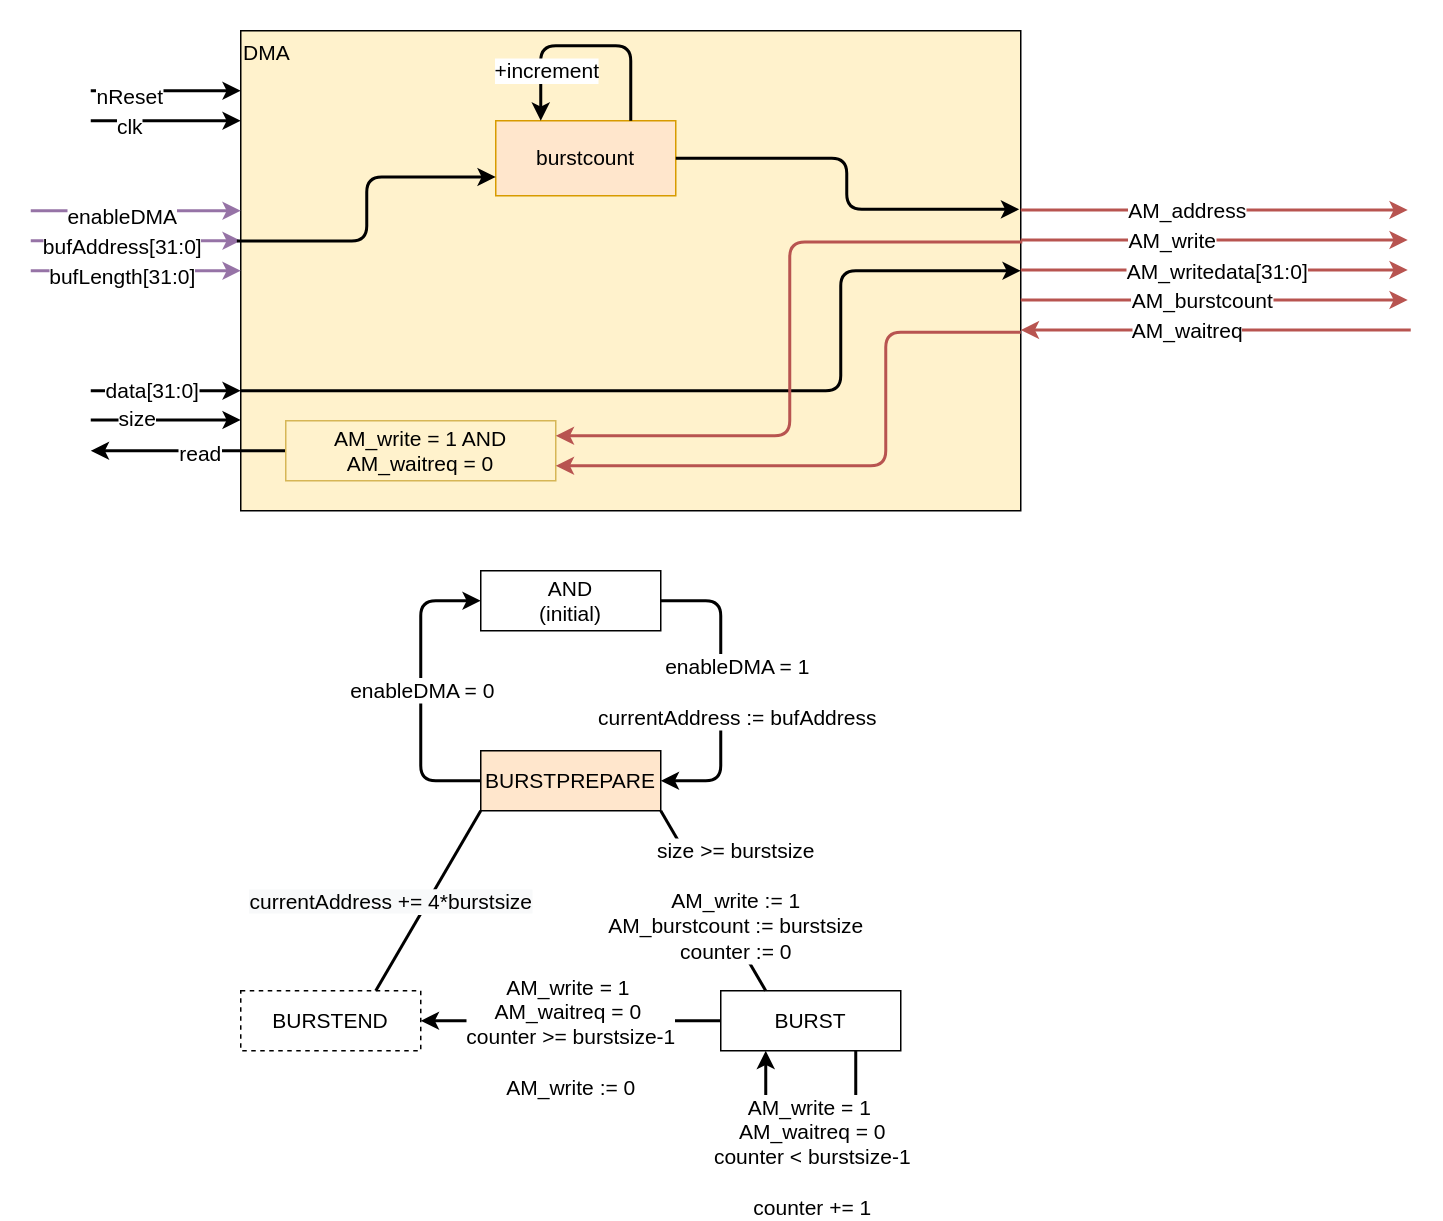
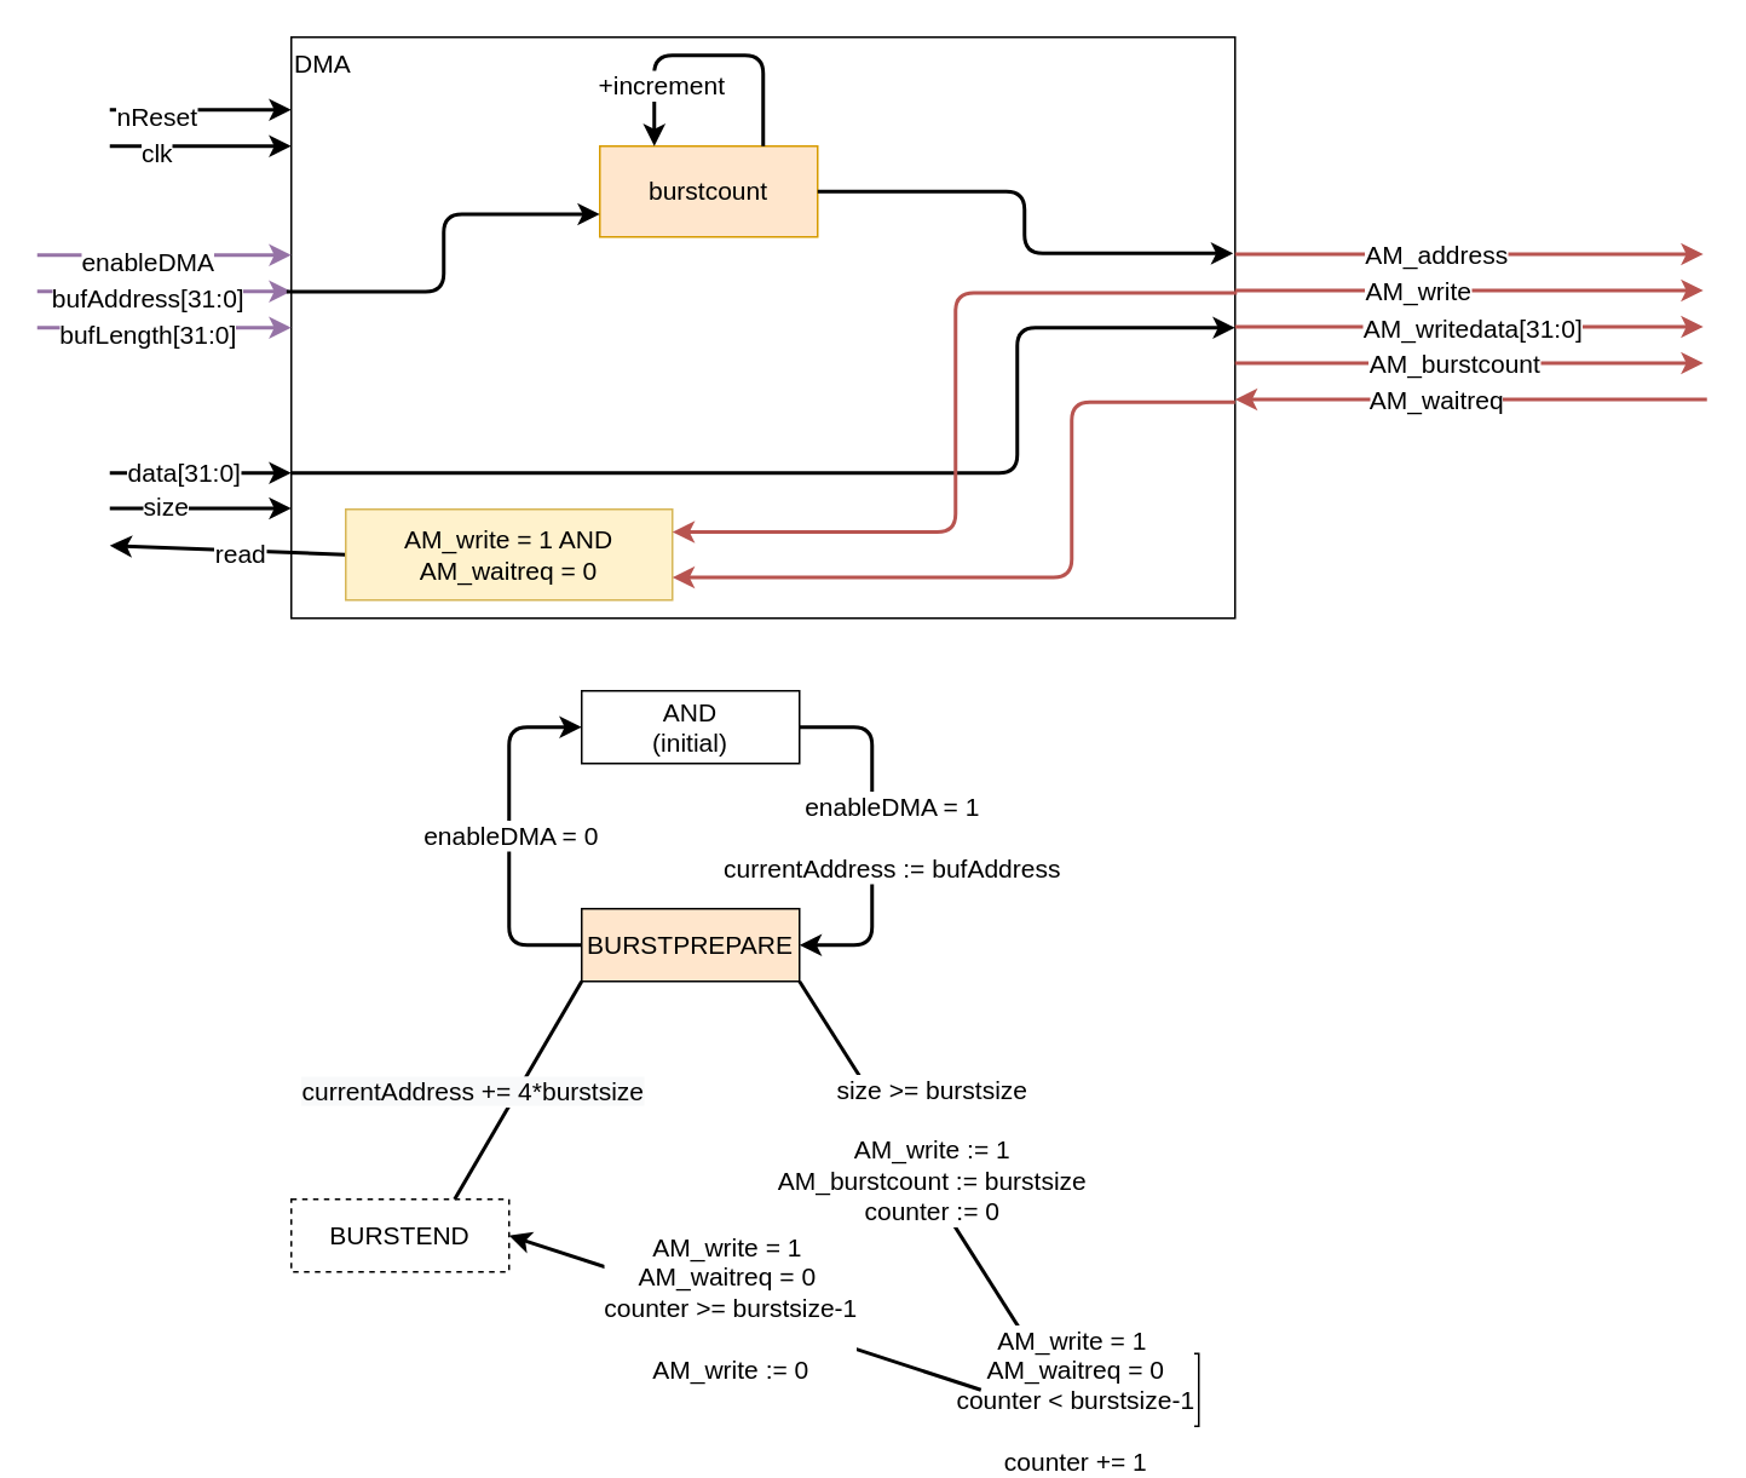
- <mxCell id="2" value="DMA" style="rounded=0;whiteSpace=wrap;html=1;fontSize=14;align=left;verticalAlign=top;fillColor=#fff2cc;" parent="1" vertex="1"><mxGeometry x="160" y="20" width="520" height="320" as="geometry" /></mxCell>
+ <mxCell id="2" value="DMA" style="rounded=0;whiteSpace=wrap;html=1;fontSize=14;align=left;verticalAlign=top;" parent="1" vertex="1"><mxGeometry x="160" y="20" width="520" height="320" as="geometry" /></mxCell>
- <mxCell id="48" value="AM_write = 1 AND AM_waitreq = 0" style="rounded=0;whiteSpace=wrap;html=1;labelBackgroundColor=none;fontSize=14;align=center;fillColor=#fff2cc;strokeColor=#d6b656;" vertex="1" parent="1"><mxGeometry x="190" y="280" width="180" height="40" as="geometry" /></mxCell>
+ <mxCell id="48" value="AM_write = 1 AND AM_waitreq = 0" style="rounded=0;whiteSpace=wrap;html=1;labelBackgroundColor=none;fontSize=14;align=center;fillColor=#fff2cc;strokeColor=#d6b656;" vertex="1" parent="1"><mxGeometry x="190" y="280" width="180" height="50" as="geometry" /></mxCell>
- <mxCell id="37" value="BURST" style="rounded=0;whiteSpace=wrap;html=1;labelBackgroundColor=none;fontSize=14;align=center;" vertex="1" parent="1"><mxGeometry x="480" y="660" width="120" height="40" as="geometry" /></mxCell>
+ <mxCell id="37" value="BURST" style="rounded=0;whiteSpace=wrap;html=1;labelBackgroundColor=none;fontSize=14;align=center;" vertex="1" parent="1"><mxGeometry x="540" y="745" width="120" height="40" as="geometry" /></mxCell>
